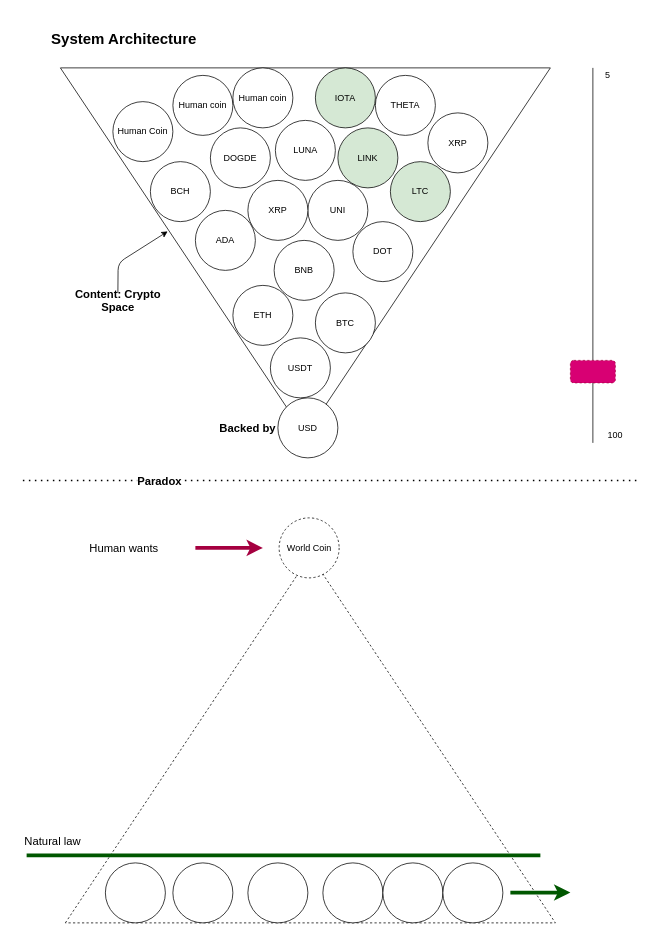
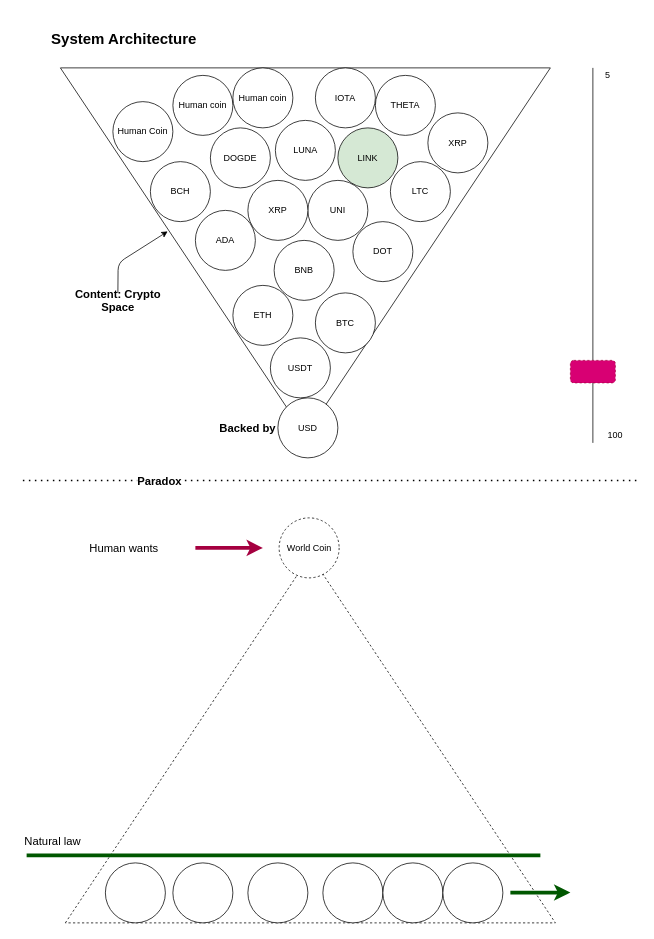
- <mxCell id="19" value="IOTA" style="ellipse;whiteSpace=wrap;html=1;aspect=fixed;fillColor=#d5e8d4;" vertex="1" parent="1"><mxGeometry x="420" y="90" width="80" height="80" as="geometry" /></mxCell>
+ <mxCell id="19" value="IOTA" style="ellipse;whiteSpace=wrap;html=1;aspect=fixed;" vertex="1" parent="1"><mxGeometry x="420" y="90" width="80" height="80" as="geometry" /></mxCell>
- <mxCell id="12" value="LTC" style="ellipse;whiteSpace=wrap;html=1;aspect=fixed;fillColor=#d5e8d4;" vertex="1" parent="1"><mxGeometry x="520" y="215" width="80" height="80" as="geometry" /></mxCell>
+ <mxCell id="12" value="LTC" style="ellipse;whiteSpace=wrap;html=1;aspect=fixed;" vertex="1" parent="1"><mxGeometry x="520" y="215" width="80" height="80" as="geometry" /></mxCell>
